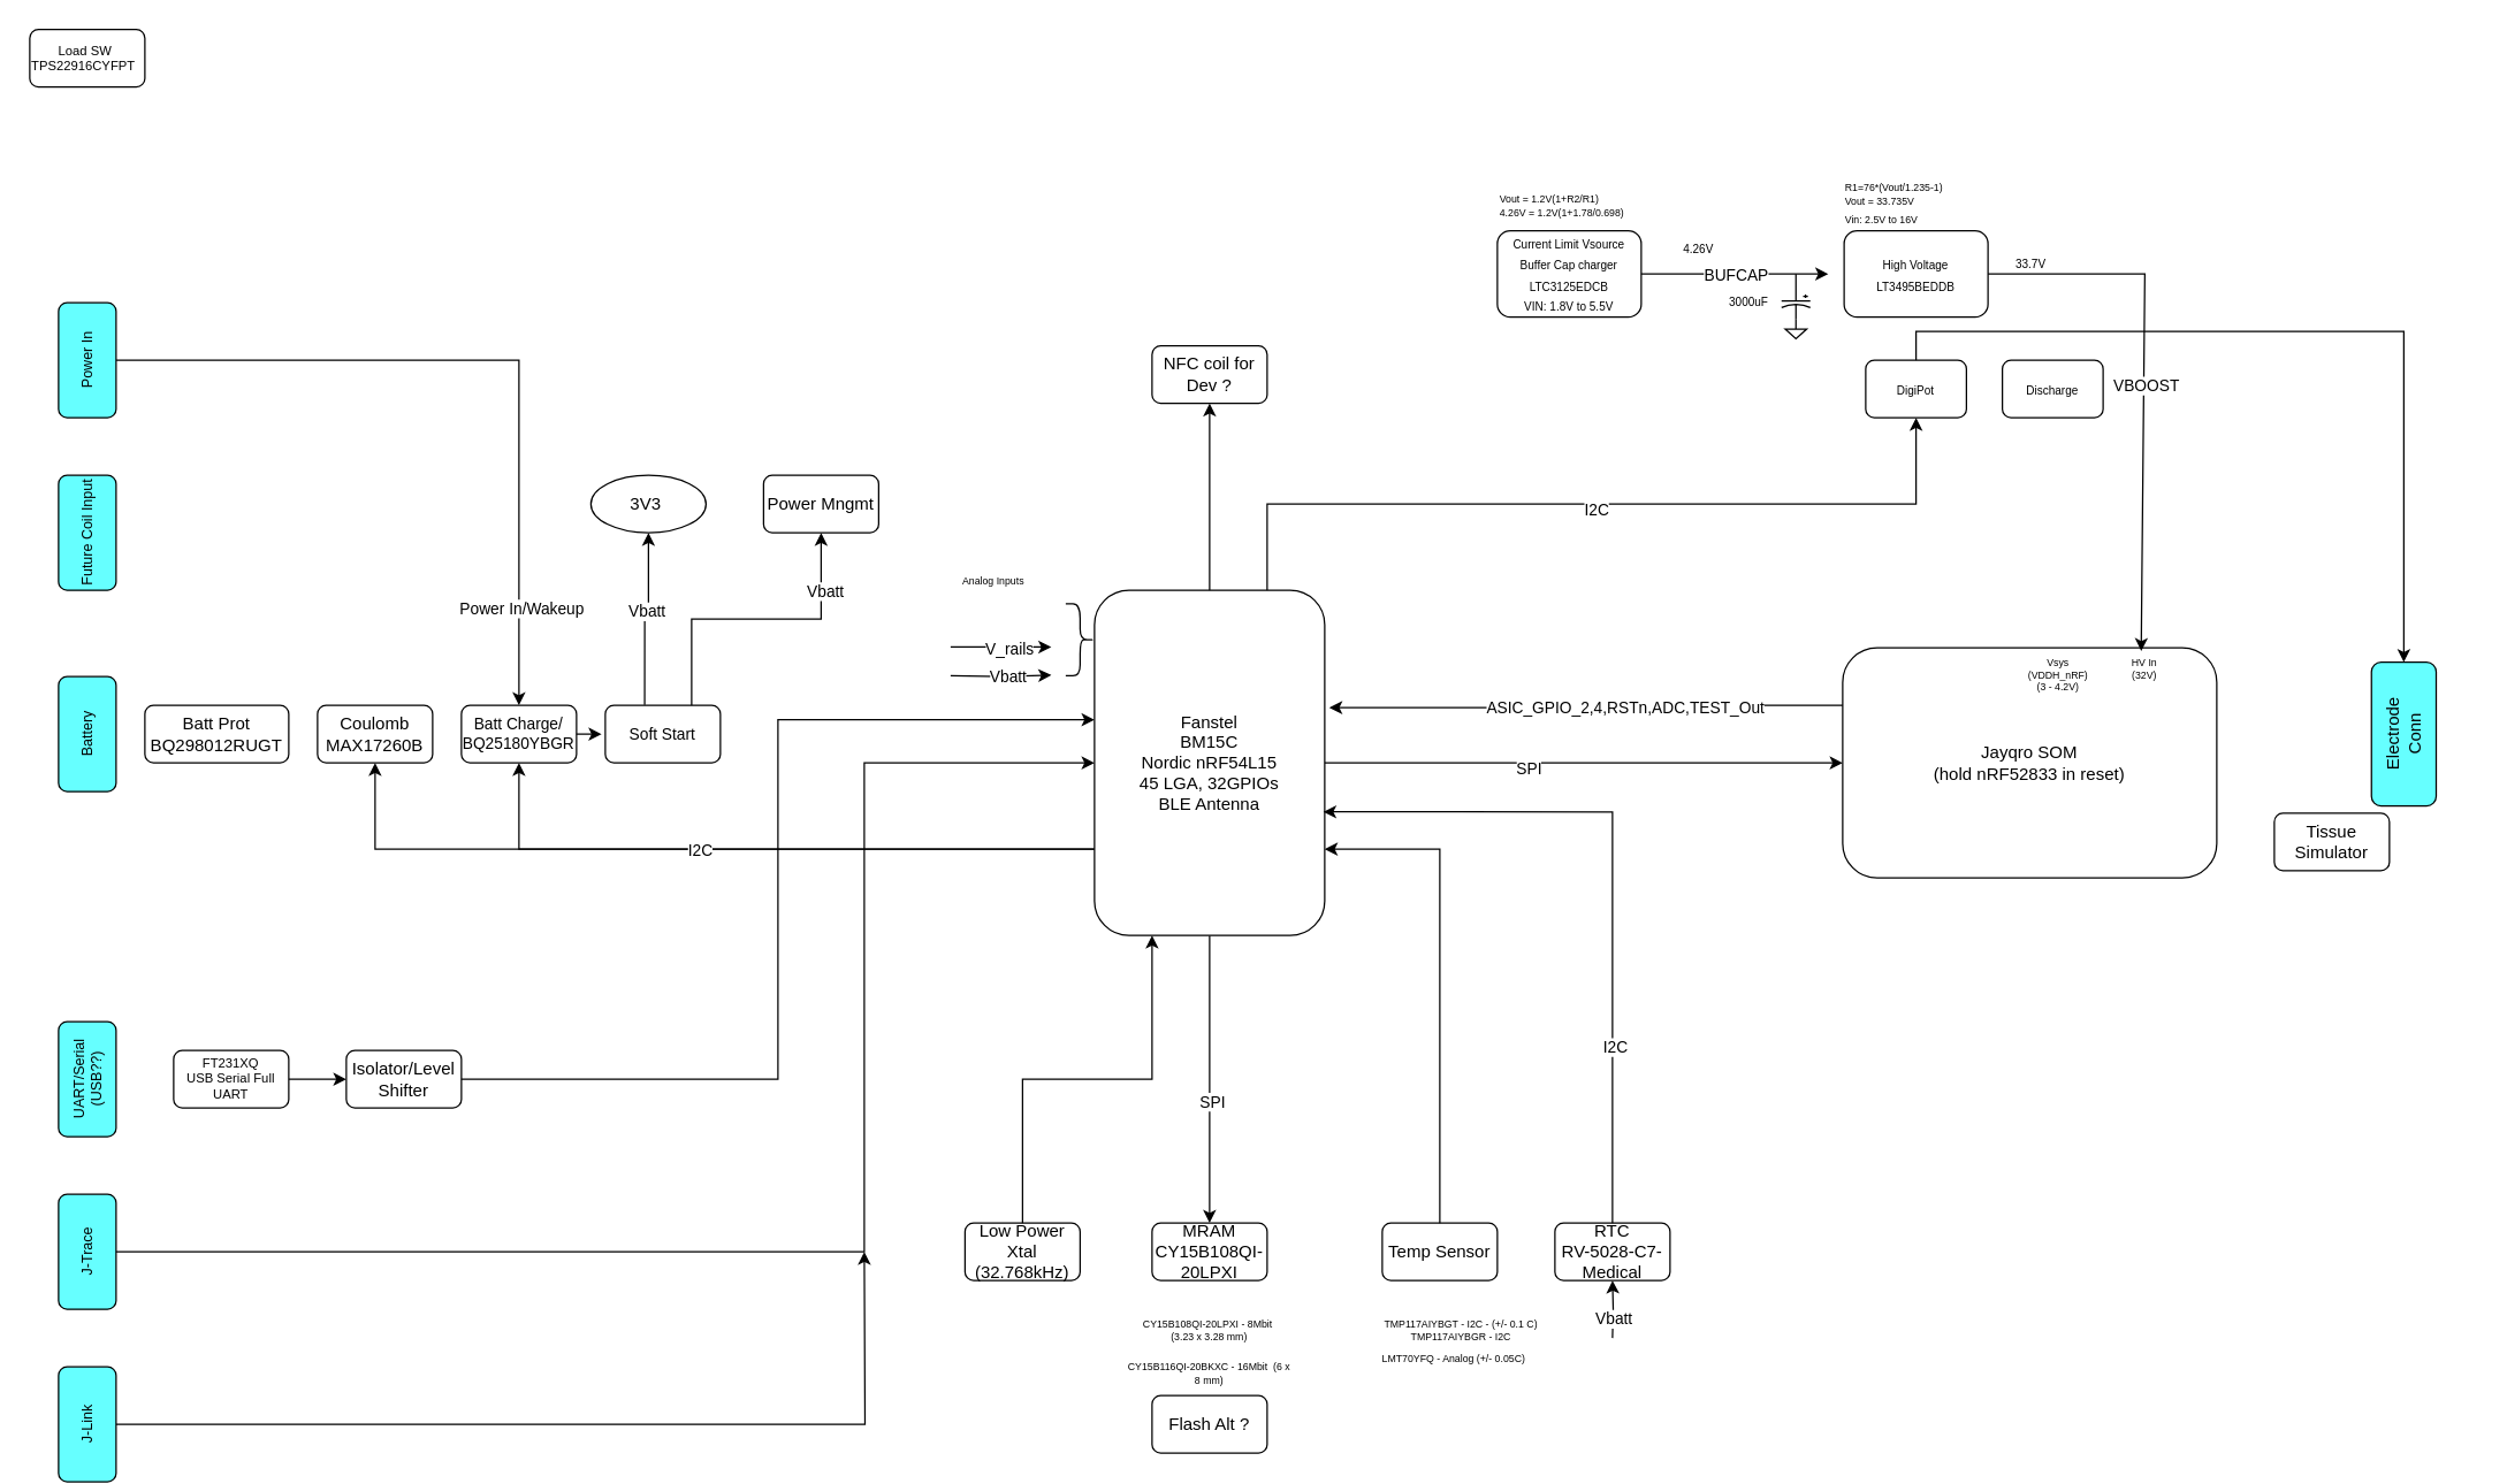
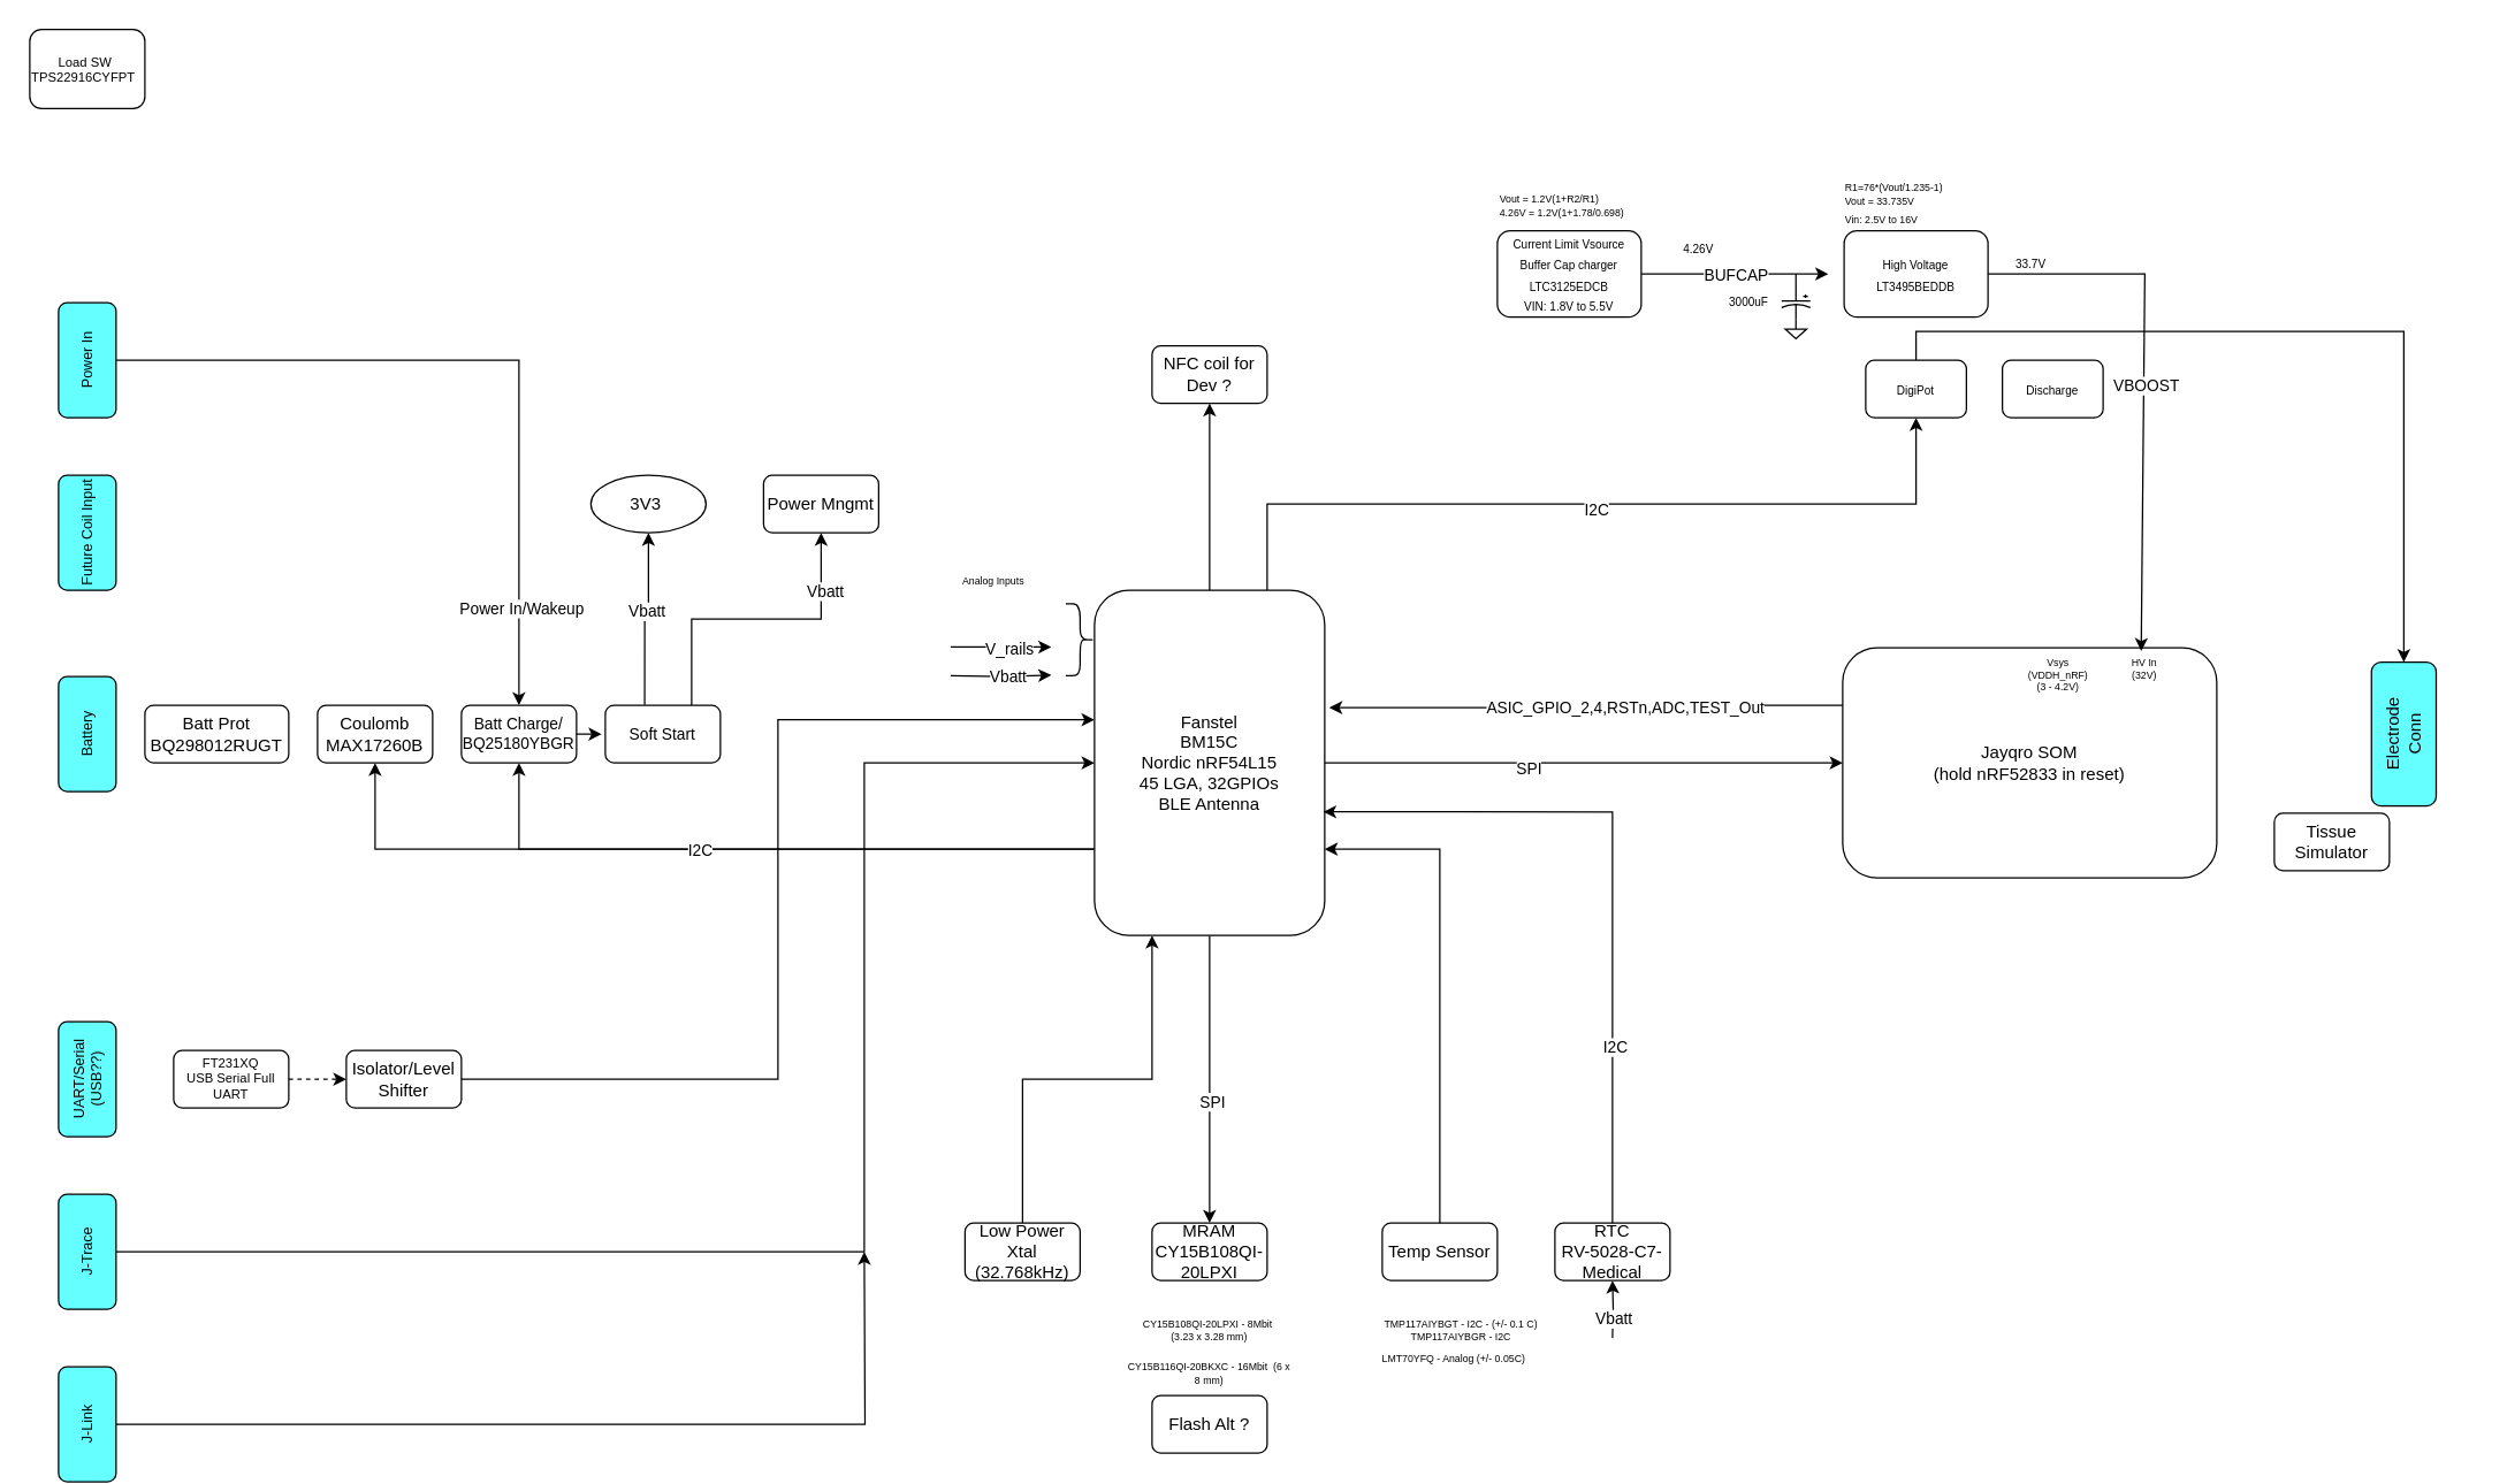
- <mxCell id="48" value="Load SW&amp;nbsp; TPS22916CYFPT&amp;nbsp;&amp;nbsp;" style="rounded=1;whiteSpace=wrap;html=1;fontSize=9;" parent="1" vertex="1"><mxGeometry x="20" y="20" width="80" height="40" as="geometry" /></mxCell>
+ <mxCell id="48" value="Load SW&amp;nbsp; TPS22916CYFPT&amp;nbsp;&amp;nbsp;" style="rounded=1;whiteSpace=wrap;html=1;fontSize=9;" parent="1" vertex="1"><mxGeometry x="20" y="20" width="80" height="55" as="geometry" /></mxCell>
- <mxCell id="50" style="edgeStyle=orthogonalEdgeStyle;rounded=0;orthogonalLoop=1;jettySize=auto;html=1;exitX=1;exitY=0.5;exitDx=0;exitDy=0;entryX=0;entryY=0.5;entryDx=0;entryDy=0;" parent="1" source="51" target="52" edge="1"><mxGeometry relative="1" as="geometry" /></mxCell>
+ <mxCell id="50" style="edgeStyle=orthogonalEdgeStyle;rounded=0;orthogonalLoop=1;jettySize=auto;html=1;exitX=1;exitY=0.5;exitDx=0;exitDy=0;entryX=0;entryY=0.5;entryDx=0;entryDy=0;dashed=1;" parent="1" source="51" target="52" edge="1"><mxGeometry relative="1" as="geometry" /></mxCell>
